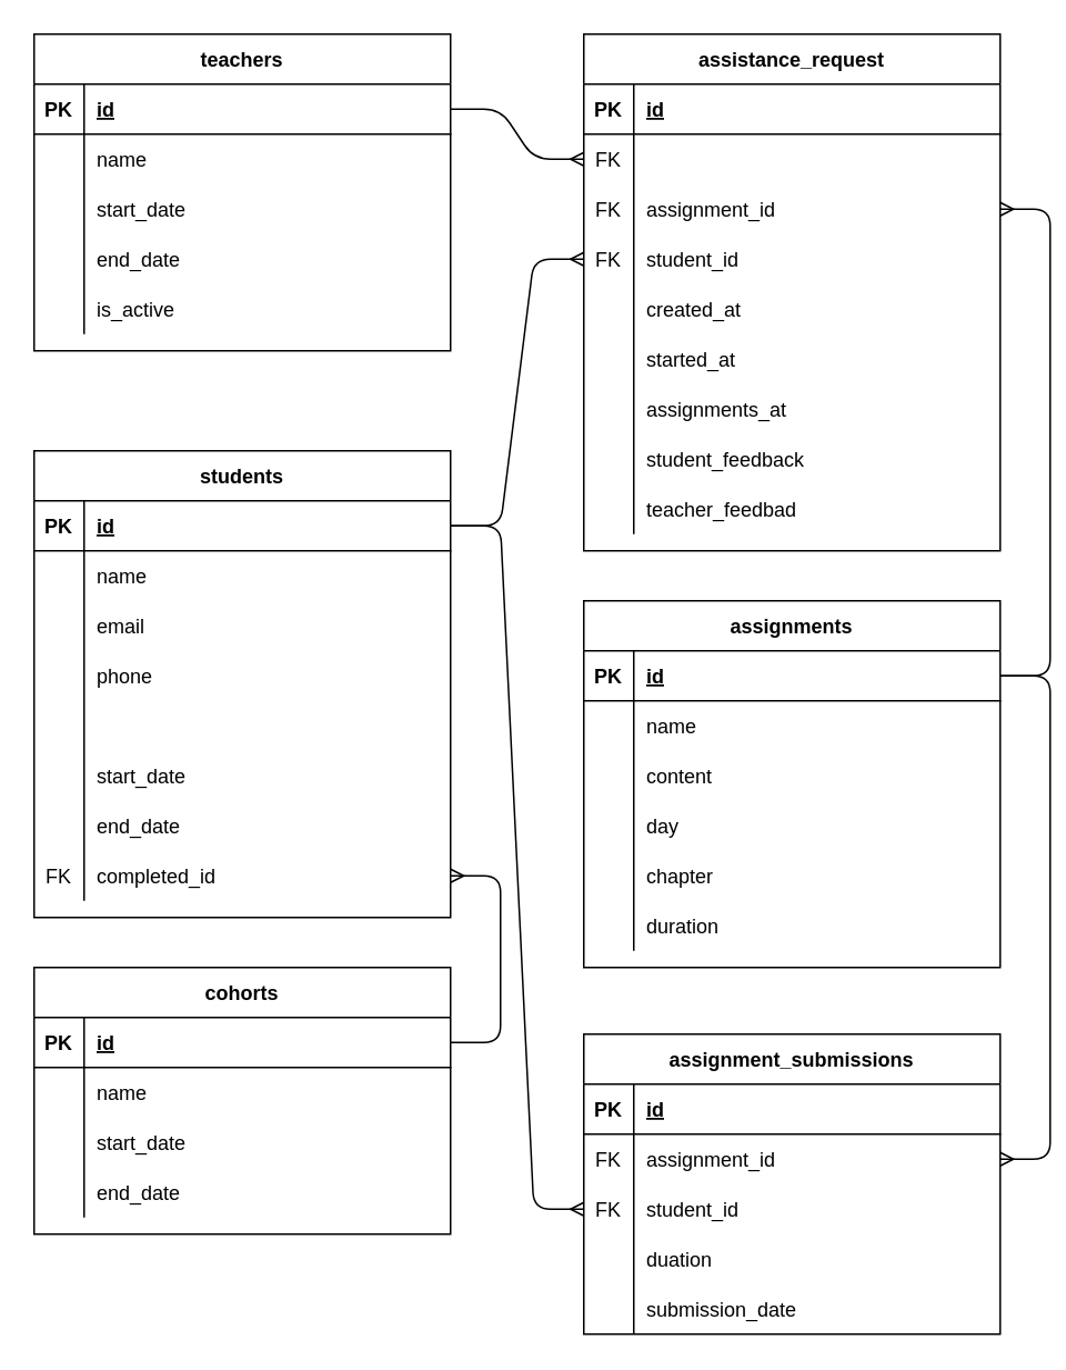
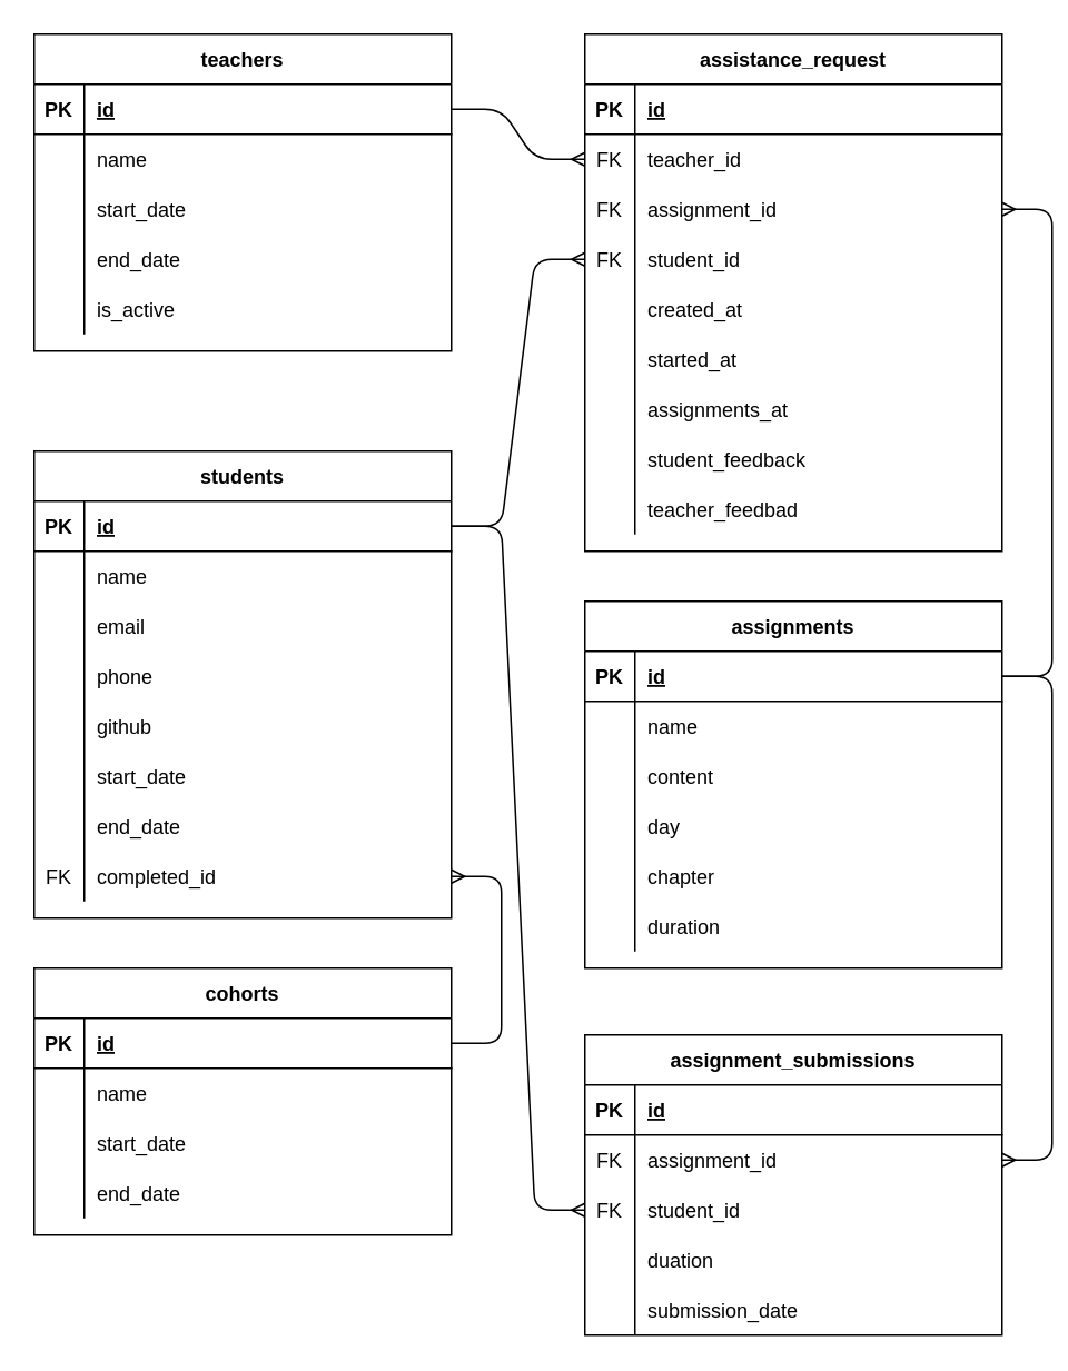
+ <mxCell id="8" value="teacher_id" style="shape=partialRectangle;overflow=hidden;connectable=0;fillColor=none;top=0;left=0;bottom=0;right=0;align=left;spacingLeft=6;" parent="6" vertex="1"><mxGeometry x="30" width="220" height="30" as="geometry" /></mxCell>
+ <mxCell id="61" value="github" style="shape=partialRectangle;connectable=0;fillColor=none;top=0;left=0;bottom=0;right=0;align=left;spacingLeft=6;overflow=hidden;" vertex="1" parent="59"><mxGeometry x="30" width="220" height="30" as="geometry" /></mxCell>
